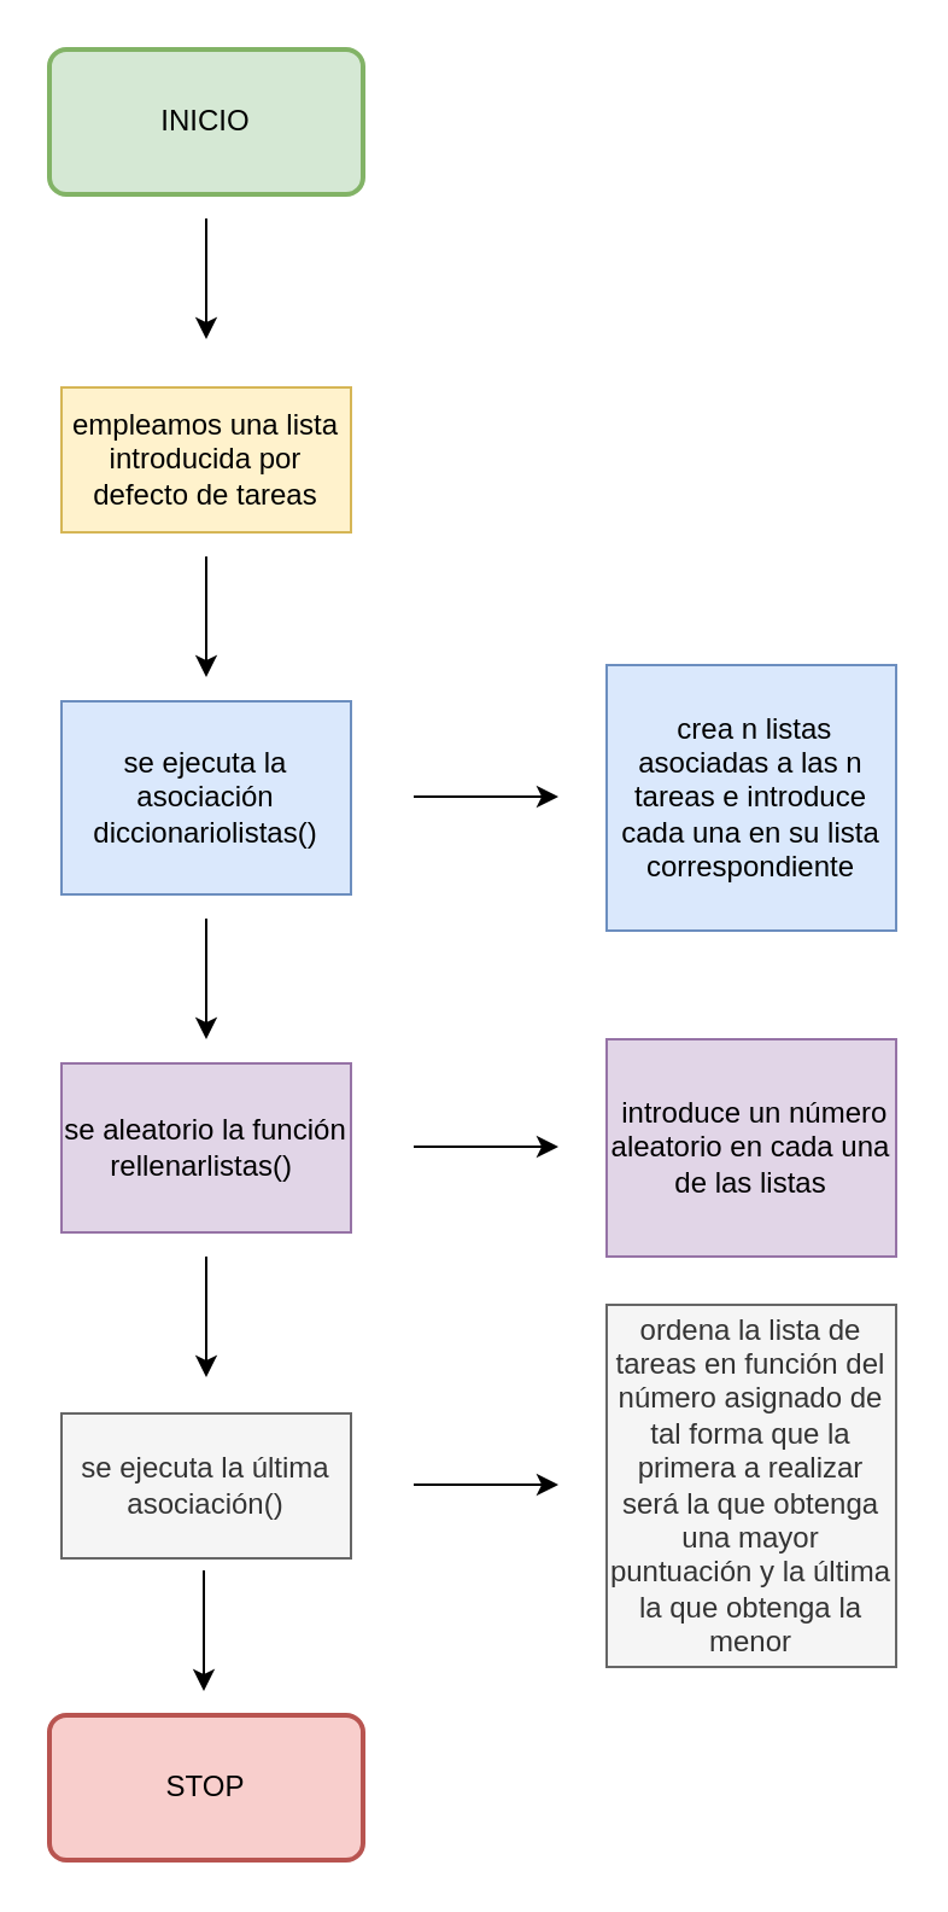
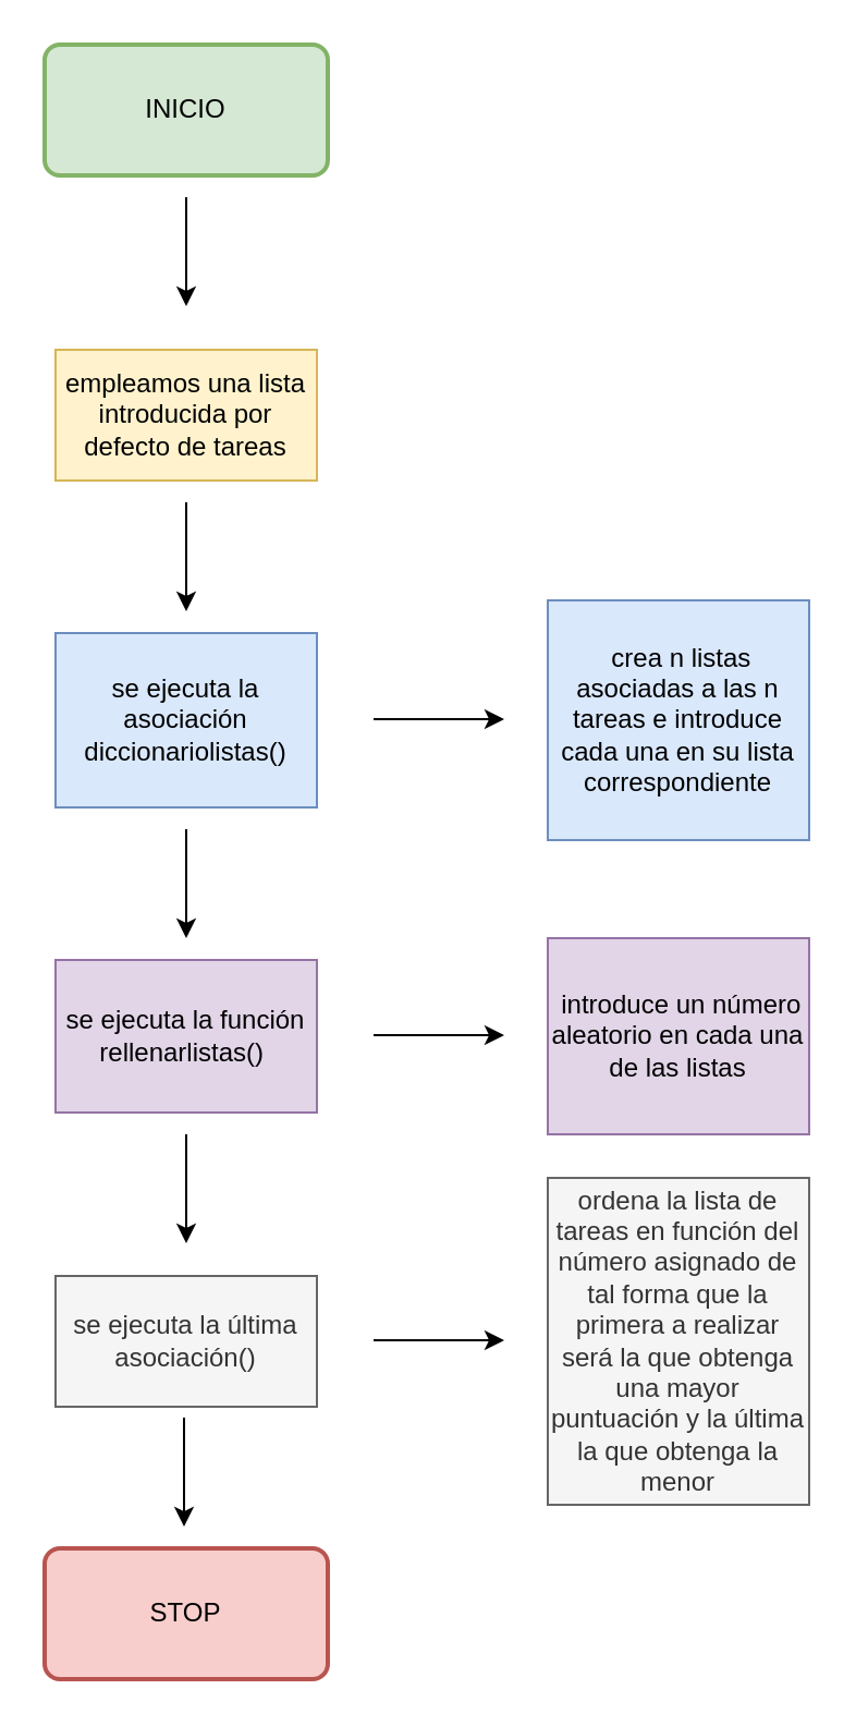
- <mxCell id="8" value="se aleatorio la función rellenarlistas()&amp;nbsp;" style="rounded=0;whiteSpace=wrap;html=1;fillColor=#e1d5e7;strokeColor=#9673a6;" parent="1" vertex="1"><mxGeometry x="25" y="440" width="120" height="70" as="geometry" /></mxCell>
+ <mxCell id="8" value="se ejecuta la función rellenarlistas()&amp;nbsp;" style="rounded=0;whiteSpace=wrap;html=1;fillColor=#e1d5e7;strokeColor=#9673a6;" parent="1" vertex="1"><mxGeometry x="25" y="440" width="120" height="70" as="geometry" /></mxCell>
